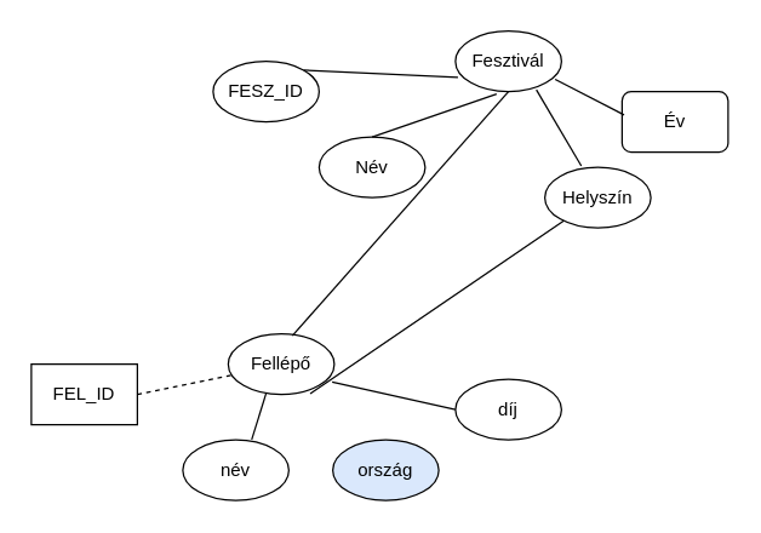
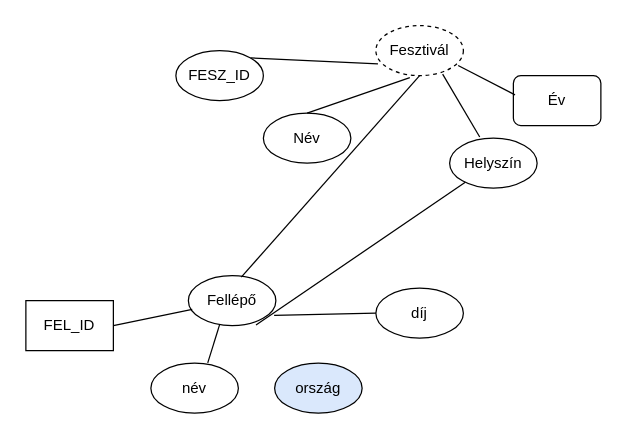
- <mxCell id="2" value="Fesztivál" style="ellipse;whiteSpace=wrap;html=1;" vertex="1" parent="1"><mxGeometry x="300" y="20" width="70" height="40" as="geometry" /></mxCell>
+ <mxCell id="2" value="Fesztivál" style="ellipse;whiteSpace=wrap;html=1;dashed=1;" vertex="1" parent="1"><mxGeometry x="300" y="20" width="70" height="40" as="geometry" /></mxCell>
- <mxCell id="17" value="" style="endArrow=none;html=1;rounded=0;exitX=1;exitY=0.5;exitDx=0;exitDy=0;entryX=0.044;entryY=0.677;entryDx=0;entryDy=0;entryPerimeter=0;dashed=1;" edge="1" parent="1" source="15" target="11"><mxGeometry width="50" height="50" relative="1" as="geometry"><mxPoint x="202" y="231" as="sourcePoint" /><mxPoint x="275" y="90" as="targetPoint" /></mxGeometry></mxCell>
+ <mxCell id="17" value="" style="endArrow=none;html=1;rounded=0;exitX=1;exitY=0.5;exitDx=0;exitDy=0;entryX=0.044;entryY=0.677;entryDx=0;entryDy=0;entryPerimeter=0;" edge="1" parent="1" source="15" target="11"><mxGeometry width="50" height="50" relative="1" as="geometry"><mxPoint x="202" y="231" as="sourcePoint" /><mxPoint x="275" y="90" as="targetPoint" /></mxGeometry></mxCell>
- <mxCell id="16" value="díj" style="ellipse;whiteSpace=wrap;html=1;" vertex="1" parent="1"><mxGeometry x="300" y="250" width="70" height="40" as="geometry" /></mxCell>
+ <mxCell id="16" value="díj" style="ellipse;whiteSpace=wrap;html=1;" vertex="1" parent="1"><mxGeometry x="300" y="230" width="70" height="40" as="geometry" /></mxCell>
